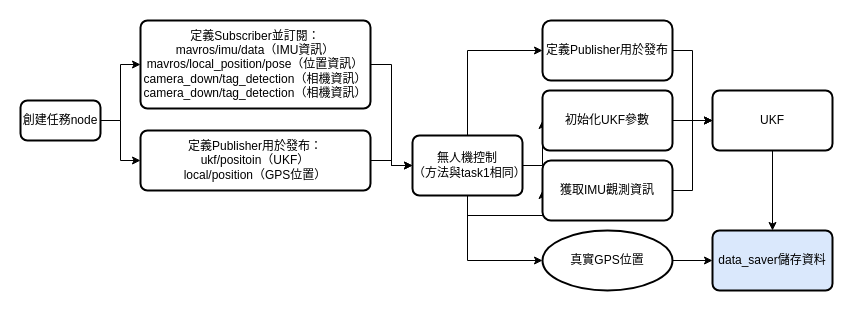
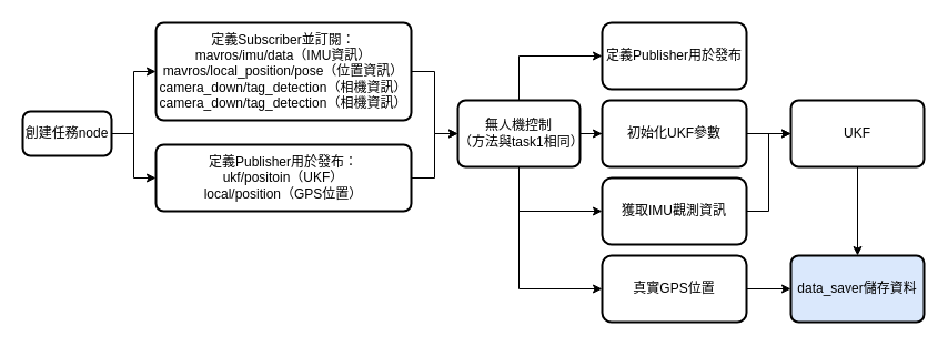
- <mxCell id="18" style="edgeStyle=orthogonalEdgeStyle;rounded=0;orthogonalLoop=1;jettySize=auto;html=1;exitX=1;exitY=0.5;exitDx=0;exitDy=0;entryX=0;entryY=0.5;entryDx=0;entryDy=0;" edge="1" parent="1" source="19" target="21"><mxGeometry relative="1" as="geometry" /></mxCell>
- <mxCell id="13" value="無人機控制&lt;div&gt;（方法與task1相同）&lt;/div&gt;" style="rounded=1;whiteSpace=wrap;html=1;absoluteArcSize=1;arcSize=14;strokeWidth=2;" parent="1" vertex="1"><mxGeometry x="412" y="135" width="110" height="60" as="geometry" /></mxCell>
+ <mxCell id="13" value="無人機控制&lt;div&gt;（方法與task1相同）&lt;/div&gt;" style="rounded=1;whiteSpace=wrap;html=1;absoluteArcSize=1;arcSize=14;strokeWidth=2;" parent="1" vertex="1"><mxGeometry x="412" y="90" width="110" height="60" as="geometry" /></mxCell>
- <mxCell id="24" value="真實GPS位置" style="ellipse;whiteSpace=wrap;html=1;arcSize=14;strokeWidth=2;" vertex="1" parent="1"><mxGeometry x="542" y="230" width="130" height="60" as="geometry" /></mxCell>
+ <mxCell id="24" value="真實GPS位置" style="whiteSpace=wrap;html=1;rounded=1;arcSize=14;strokeWidth=2;" vertex="1" parent="1"><mxGeometry x="542" y="230" width="130" height="60" as="geometry" /></mxCell>
